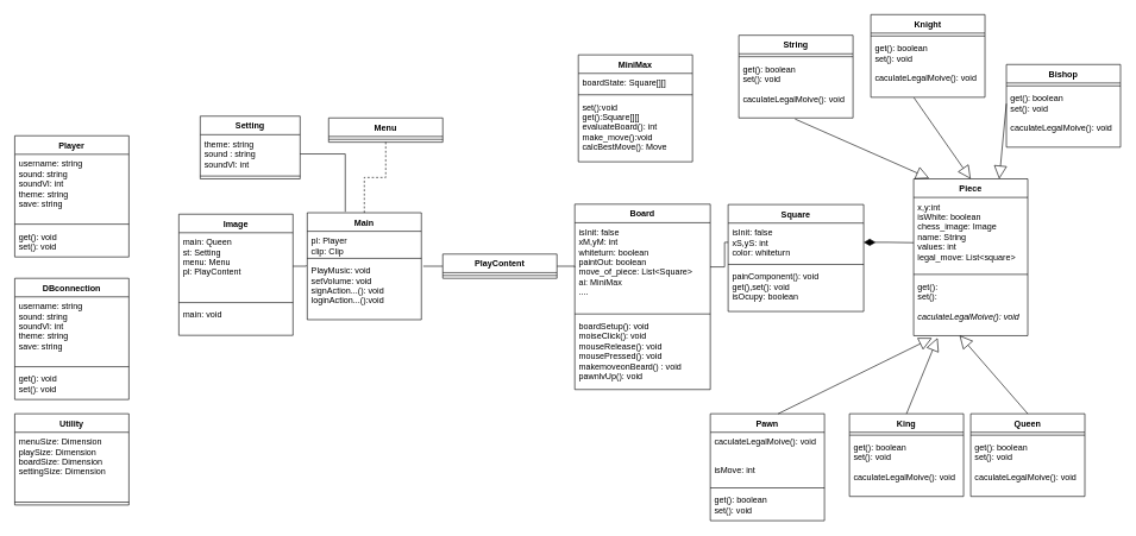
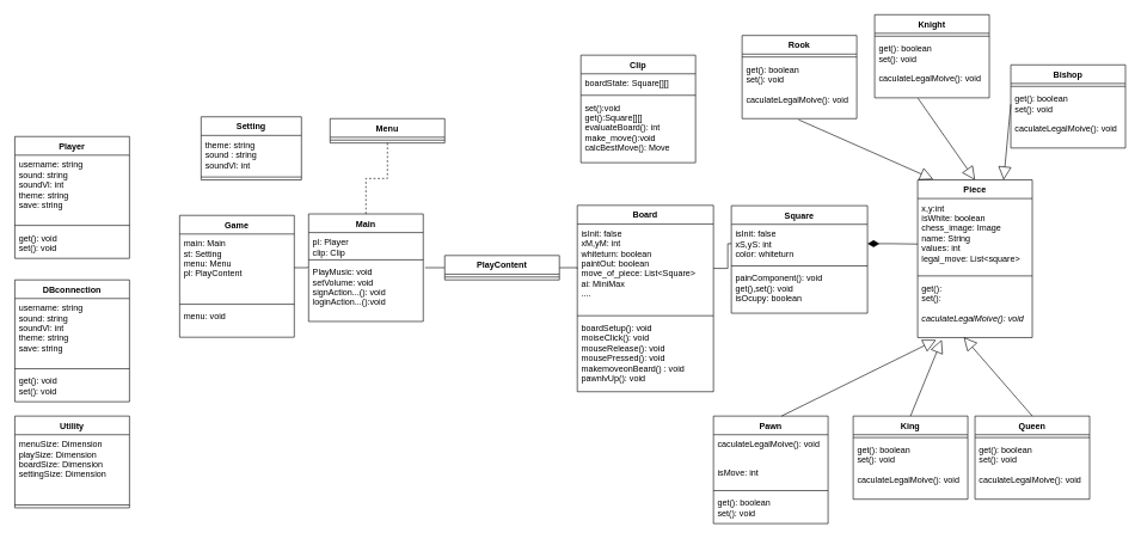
- <mxCell id="62" value="String&#10;" style="swimlane;fontStyle=1;align=center;verticalAlign=top;childLayout=stackLayout;horizontal=1;startSize=26;horizontalStack=0;resizeParent=1;resizeParentMax=0;resizeLast=0;collapsible=1;marginBottom=0;" vertex="1" parent="1"><mxGeometry x="1035" y="49" width="160" height="116" as="geometry" /></mxCell>
+ <mxCell id="62" value="Rook&#10;" style="swimlane;fontStyle=1;align=center;verticalAlign=top;childLayout=stackLayout;horizontal=1;startSize=26;horizontalStack=0;resizeParent=1;resizeParentMax=0;resizeLast=0;collapsible=1;marginBottom=0;" vertex="1" parent="1"><mxGeometry x="1035" y="49" width="160" height="116" as="geometry" /></mxCell>
- <mxCell id="79" value="MiniMax" style="swimlane;fontStyle=1;align=center;verticalAlign=top;childLayout=stackLayout;horizontal=1;startSize=26;horizontalStack=0;resizeParent=1;resizeParentMax=0;resizeLast=0;collapsible=1;marginBottom=0;" vertex="1" parent="1"><mxGeometry x="810" y="76.48" width="160" height="150" as="geometry" /></mxCell>
+ <mxCell id="79" value="Clip" style="swimlane;fontStyle=1;align=center;verticalAlign=top;childLayout=stackLayout;horizontal=1;startSize=26;horizontalStack=0;resizeParent=1;resizeParentMax=0;resizeLast=0;collapsible=1;marginBottom=0;" vertex="1" parent="1"><mxGeometry x="810" y="76.48" width="160" height="150" as="geometry" /></mxCell>
- <mxCell id="77" style="edgeStyle=orthogonalEdgeStyle;rounded=0;orthogonalLoop=1;jettySize=auto;html=1;exitX=1;exitY=0.5;exitDx=0;exitDy=0;entryX=0.333;entryY=-0.009;entryDx=0;entryDy=0;entryPerimeter=0;endArrow=none;endFill=0;" edge="1" parent="1" source="29" target="17"><mxGeometry relative="1" as="geometry" /></mxCell>
- <mxCell id="10" value="Image" style="swimlane;fontStyle=1;align=center;verticalAlign=top;childLayout=stackLayout;horizontal=1;startSize=26;horizontalStack=0;resizeParent=1;resizeParentMax=0;resizeLast=0;collapsible=1;marginBottom=0;" parent="1" vertex="1"><mxGeometry x="250" y="300" width="160" height="170" as="geometry" /></mxCell>
+ <mxCell id="10" value="Game" style="swimlane;fontStyle=1;align=center;verticalAlign=top;childLayout=stackLayout;horizontal=1;startSize=26;horizontalStack=0;resizeParent=1;resizeParentMax=0;resizeLast=0;collapsible=1;marginBottom=0;" parent="1" vertex="1"><mxGeometry x="250" y="300" width="160" height="170" as="geometry" /></mxCell>
- <mxCell id="11" value="main: Queen&#10;st: Setting&#10;menu: Menu&#10;pl: PlayContent" style="text;strokeColor=none;fillColor=none;align=left;verticalAlign=top;spacingLeft=4;spacingRight=4;overflow=hidden;rotatable=0;points=[[0,0.5],[1,0.5]];portConstraint=eastwest;" parent="10" vertex="1"><mxGeometry y="26" width="160" height="94" as="geometry" /></mxCell>
+ <mxCell id="11" value="main: Main&#10;st: Setting&#10;menu: Menu&#10;pl: PlayContent" style="text;strokeColor=none;fillColor=none;align=left;verticalAlign=top;spacingLeft=4;spacingRight=4;overflow=hidden;rotatable=0;points=[[0,0.5],[1,0.5]];portConstraint=eastwest;" parent="10" vertex="1"><mxGeometry y="26" width="160" height="94" as="geometry" /></mxCell>
- <mxCell id="13" value="main: void" style="text;strokeColor=none;fillColor=none;align=left;verticalAlign=top;spacingLeft=4;spacingRight=4;overflow=hidden;rotatable=0;points=[[0,0.5],[1,0.5]];portConstraint=eastwest;" parent="10" vertex="1"><mxGeometry y="128" width="160" height="42" as="geometry" /></mxCell>
+ <mxCell id="13" value="menu: void" style="text;strokeColor=none;fillColor=none;align=left;verticalAlign=top;spacingLeft=4;spacingRight=4;overflow=hidden;rotatable=0;points=[[0,0.5],[1,0.5]];portConstraint=eastwest;" parent="10" vertex="1"><mxGeometry y="128" width="160" height="42" as="geometry" /></mxCell>
